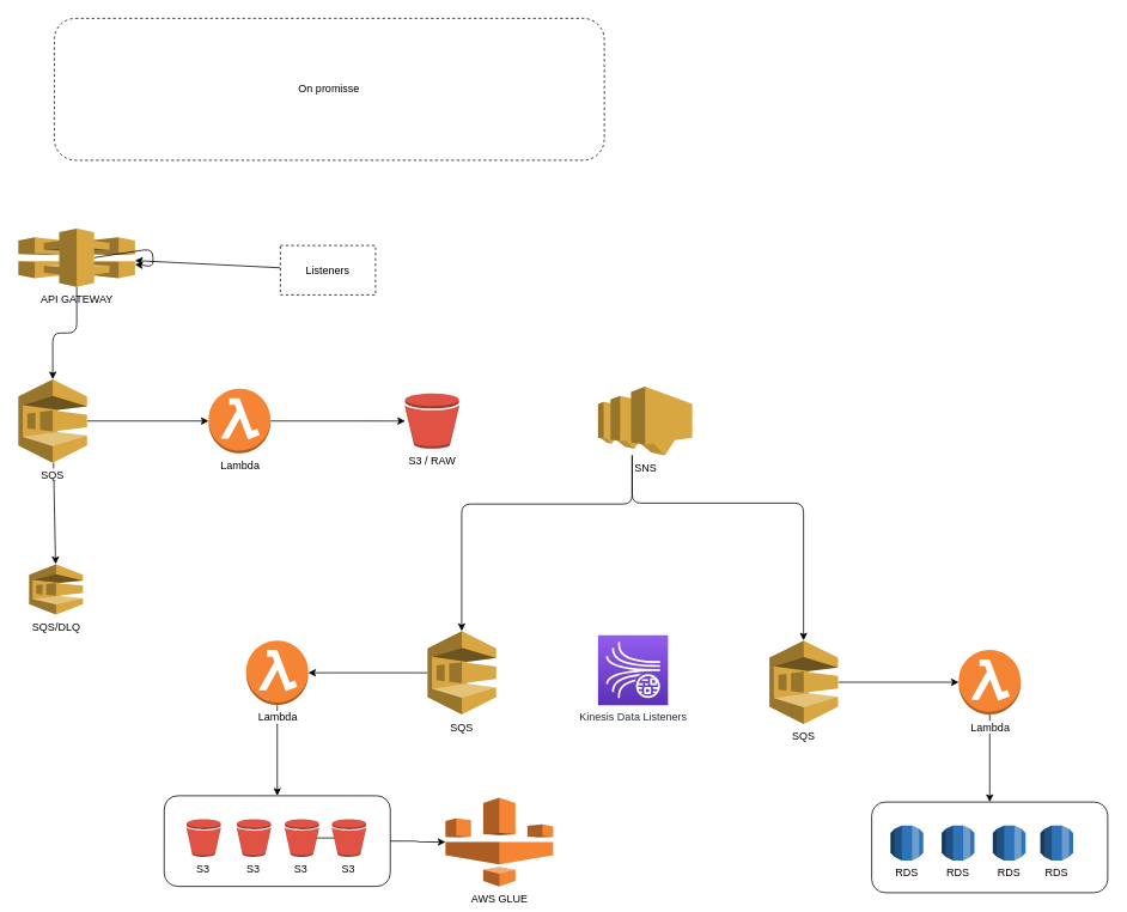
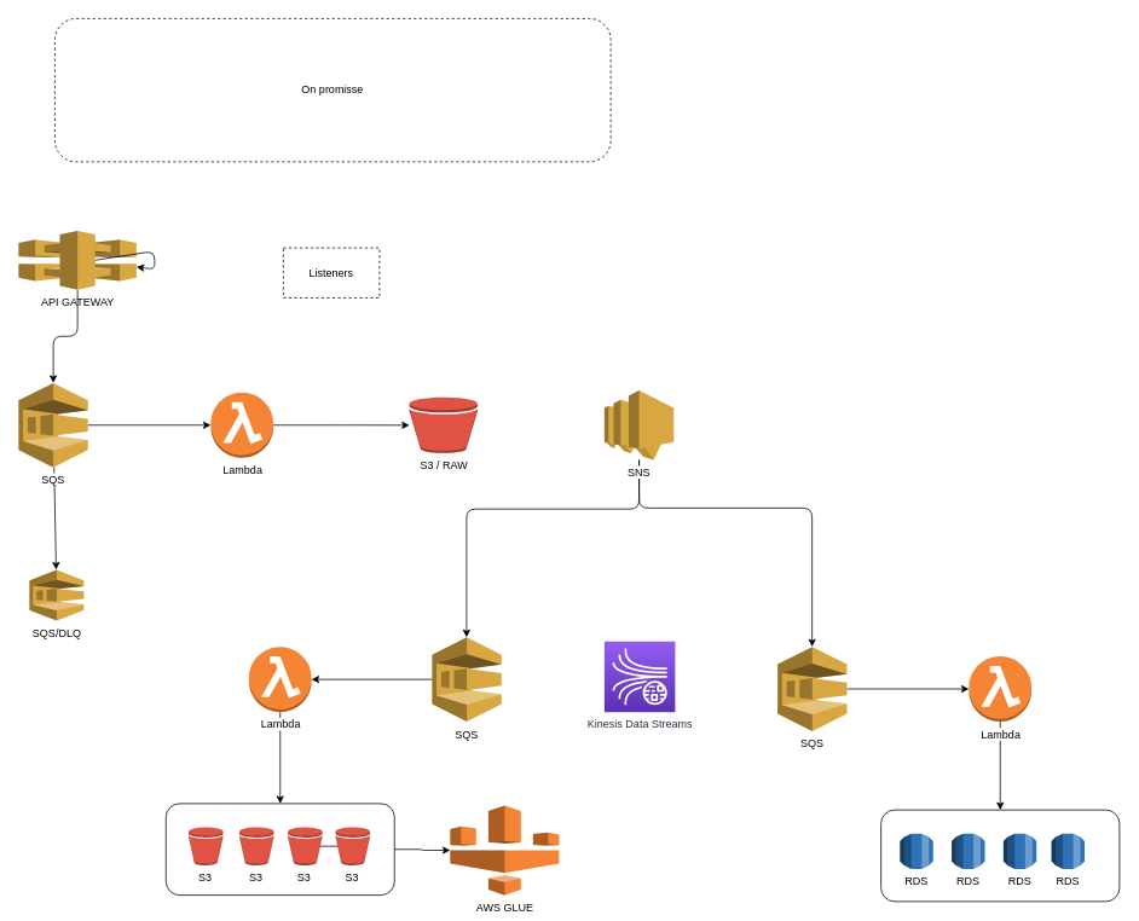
- <mxCell id="6" style="edgeStyle=none;html=1;strokeColor=#000000;fontColor=#000000;" edge="1" parent="1" source="7" target="3"><mxGeometry relative="1" as="geometry" /></mxCell>
- <mxCell id="13" value="S3 / RAW&lt;br&gt;" style="outlineConnect=0;dashed=0;verticalLabelPosition=bottom;verticalAlign=top;align=center;html=1;shape=mxgraph.aws3.bucket;fillColor=#E05243;gradientColor=none;labelBackgroundColor=#FFFFFF;strokeColor=#000000;fontColor=#000000;" vertex="1" parent="1"><mxGeometry x="451" y="437.75" width="60" height="61.5" as="geometry" /></mxCell>
+ <mxCell id="13" value="S3 / RAW&lt;br&gt;" style="outlineConnect=0;dashed=0;verticalLabelPosition=bottom;verticalAlign=top;align=center;html=1;shape=mxgraph.aws3.bucket;fillColor=#E05243;gradientColor=none;labelBackgroundColor=#FFFFFF;strokeColor=#000000;fontColor=#000000;" vertex="1" parent="1"><mxGeometry x="451" y="437.75" width="75" height="61.5" as="geometry" /></mxCell>
- <mxCell id="16" value="SNS" style="outlineConnect=0;dashed=0;verticalLabelPosition=bottom;verticalAlign=top;align=center;html=1;shape=mxgraph.aws3.sns;fillColor=#D9A741;gradientColor=none;labelBackgroundColor=#FFFFFF;strokeColor=#000000;fontColor=#000000;" vertex="1" parent="1"><mxGeometry x="666" y="430.25" width="105" height="76.5" as="geometry" /></mxCell>
+ <mxCell id="16" value="SNS" style="outlineConnect=0;dashed=0;verticalLabelPosition=bottom;verticalAlign=top;align=center;html=1;shape=mxgraph.aws3.sns;fillColor=#D9A741;gradientColor=none;labelBackgroundColor=#FFFFFF;strokeColor=#000000;fontColor=#000000;" vertex="1" parent="1"><mxGeometry x="666" y="430.25" width="76.5" height="76.5" as="geometry" /></mxCell>
- <mxCell id="31" value="Kinesis Data Listeners" style="sketch=0;points=[[0,0,0],[0.25,0,0],[0.5,0,0],[0.75,0,0],[1,0,0],[0,1,0],[0.25,1,0],[0.5,1,0],[0.75,1,0],[1,1,0],[0,0.25,0],[0,0.5,0],[0,0.75,0],[1,0.25,0],[1,0.5,0],[1,0.75,0]];outlineConnect=0;fontColor=#232F3E;gradientColor=#945DF2;gradientDirection=north;fillColor=#5A30B5;strokeColor=#ffffff;dashed=0;verticalLabelPosition=bottom;verticalAlign=top;align=center;html=1;fontSize=12;fontStyle=0;aspect=fixed;shape=mxgraph.aws4.resourceIcon;resIcon=mxgraph.aws4.kinesis_data_streams;labelBackgroundColor=#FFFFFF;" vertex="1" parent="1"><mxGeometry x="666" y="707" width="78" height="78" as="geometry" /></mxCell>
+ <mxCell id="31" value="Kinesis Data Streams" style="sketch=0;points=[[0,0,0],[0.25,0,0],[0.5,0,0],[0.75,0,0],[1,0,0],[0,1,0],[0.25,1,0],[0.5,1,0],[0.75,1,0],[1,1,0],[0,0.25,0],[0,0.5,0],[0,0.75,0],[1,0.25,0],[1,0.5,0],[1,0.75,0]];outlineConnect=0;fontColor=#232F3E;gradientColor=#945DF2;gradientDirection=north;fillColor=#5A30B5;strokeColor=#ffffff;dashed=0;verticalLabelPosition=bottom;verticalAlign=top;align=center;html=1;fontSize=12;fontStyle=0;aspect=fixed;shape=mxgraph.aws4.resourceIcon;resIcon=mxgraph.aws4.kinesis_data_streams;labelBackgroundColor=#FFFFFF;" vertex="1" parent="1"><mxGeometry x="666" y="707" width="78" height="78" as="geometry" /></mxCell>
